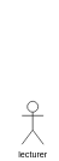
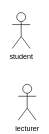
+ <mxCell id="2" value="student" style="shape=umlActor;verticalLabelPosition=bottom;verticalAlign=top;html=1;outlineConnect=0;" vertex="1" parent="1"><mxGeometry x="20" y="20" width="30" height="60" as="geometry" /></mxCell>
